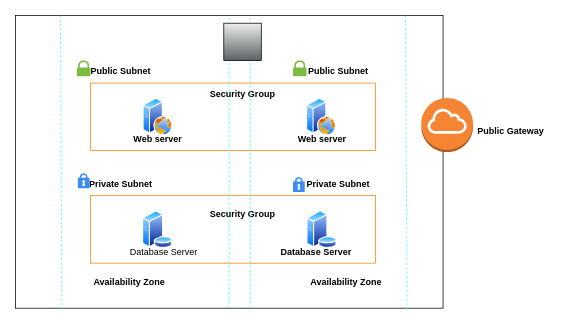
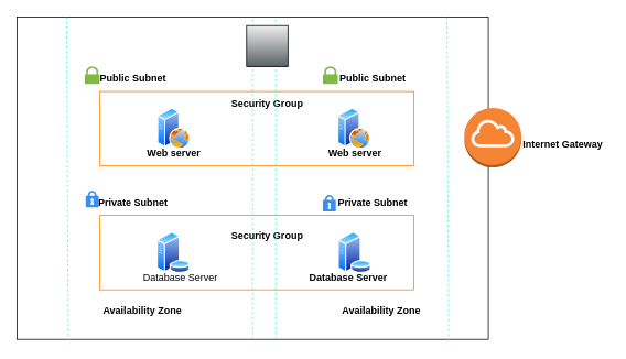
- <mxCell id="33" value="Public Gateway" style="text;html=1;align=center;verticalAlign=middle;resizable=0;points=[];autosize=1;strokeColor=none;fillColor=none;fontStyle=1" vertex="1" parent="1"><mxGeometry x="625" y="160" width="110" height="30" as="geometry" /></mxCell>
+ <mxCell id="33" value="Internet Gateway" style="text;html=1;align=center;verticalAlign=middle;resizable=0;points=[];autosize=1;strokeColor=none;fillColor=none;fontStyle=1" vertex="1" parent="1"><mxGeometry x="625" y="160" width="110" height="30" as="geometry" /></mxCell>
